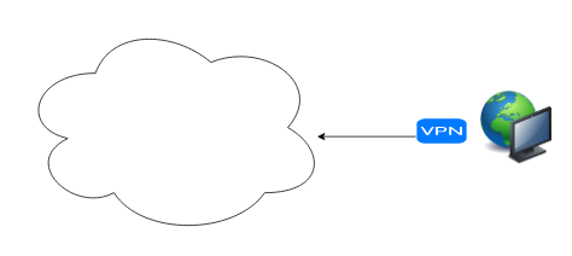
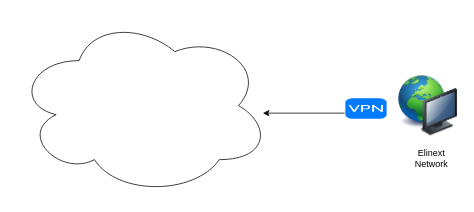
+ <mxCell id="3" value="Elinext Network" style="text;html=1;strokeColor=none;fillColor=none;align=center;verticalAlign=middle;whiteSpace=wrap;rounded=0;" vertex="1" parent="1"><mxGeometry x="540" y="200" width="70" height="20" as="geometry" /></mxCell>
